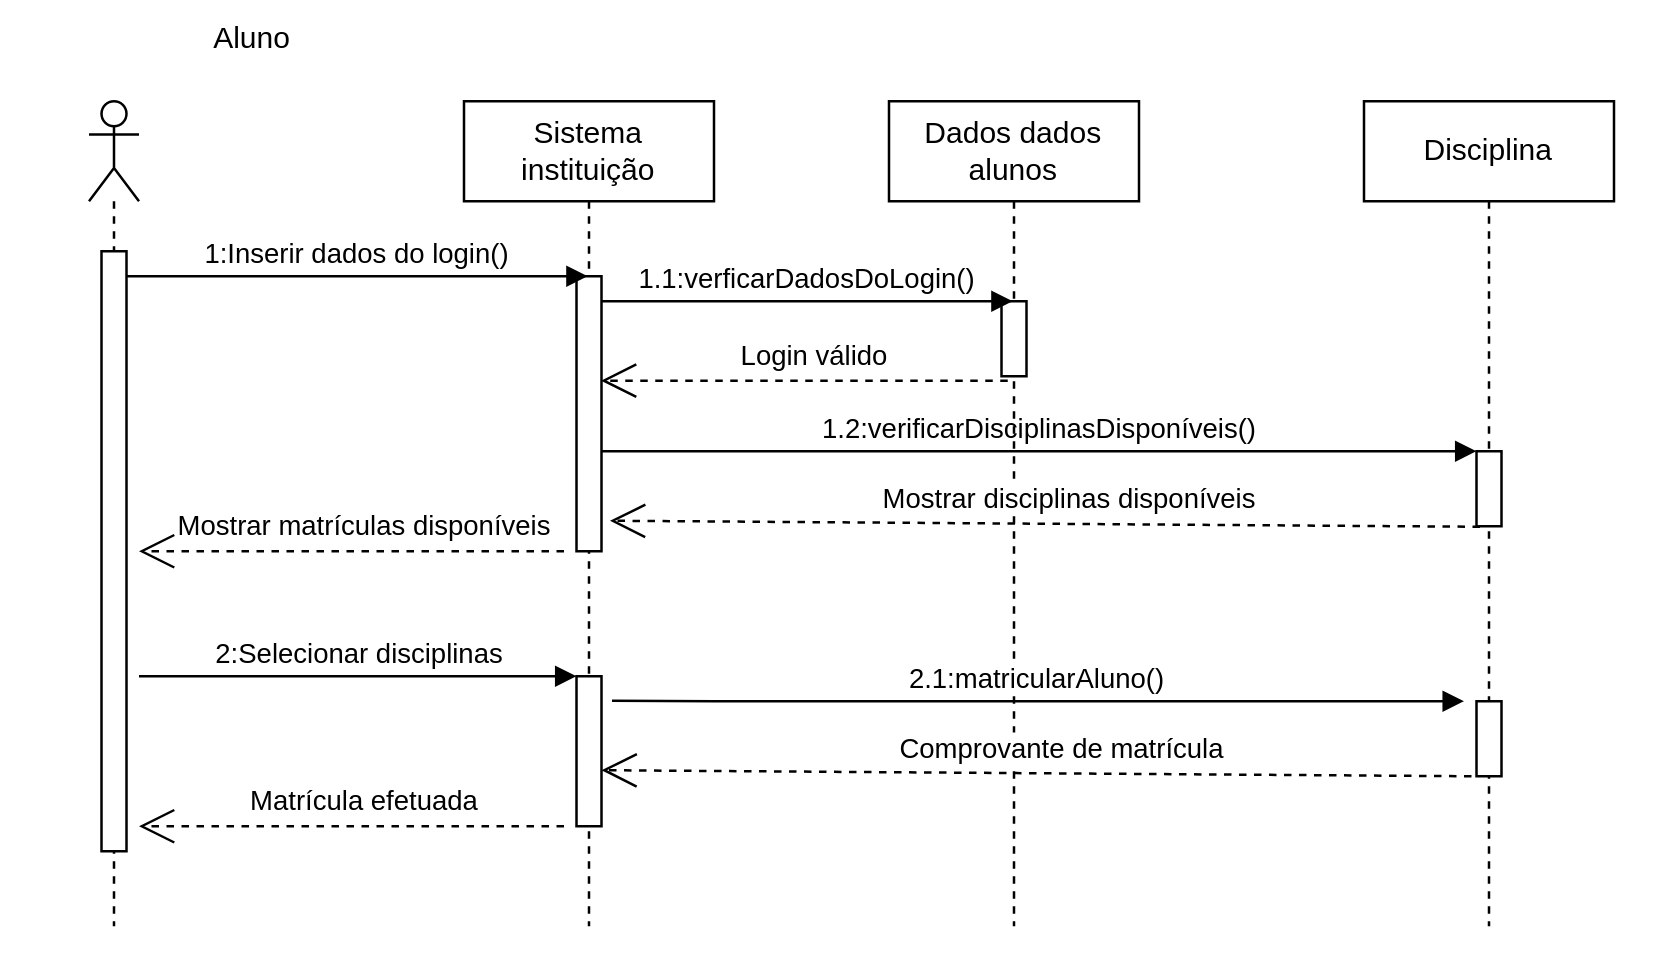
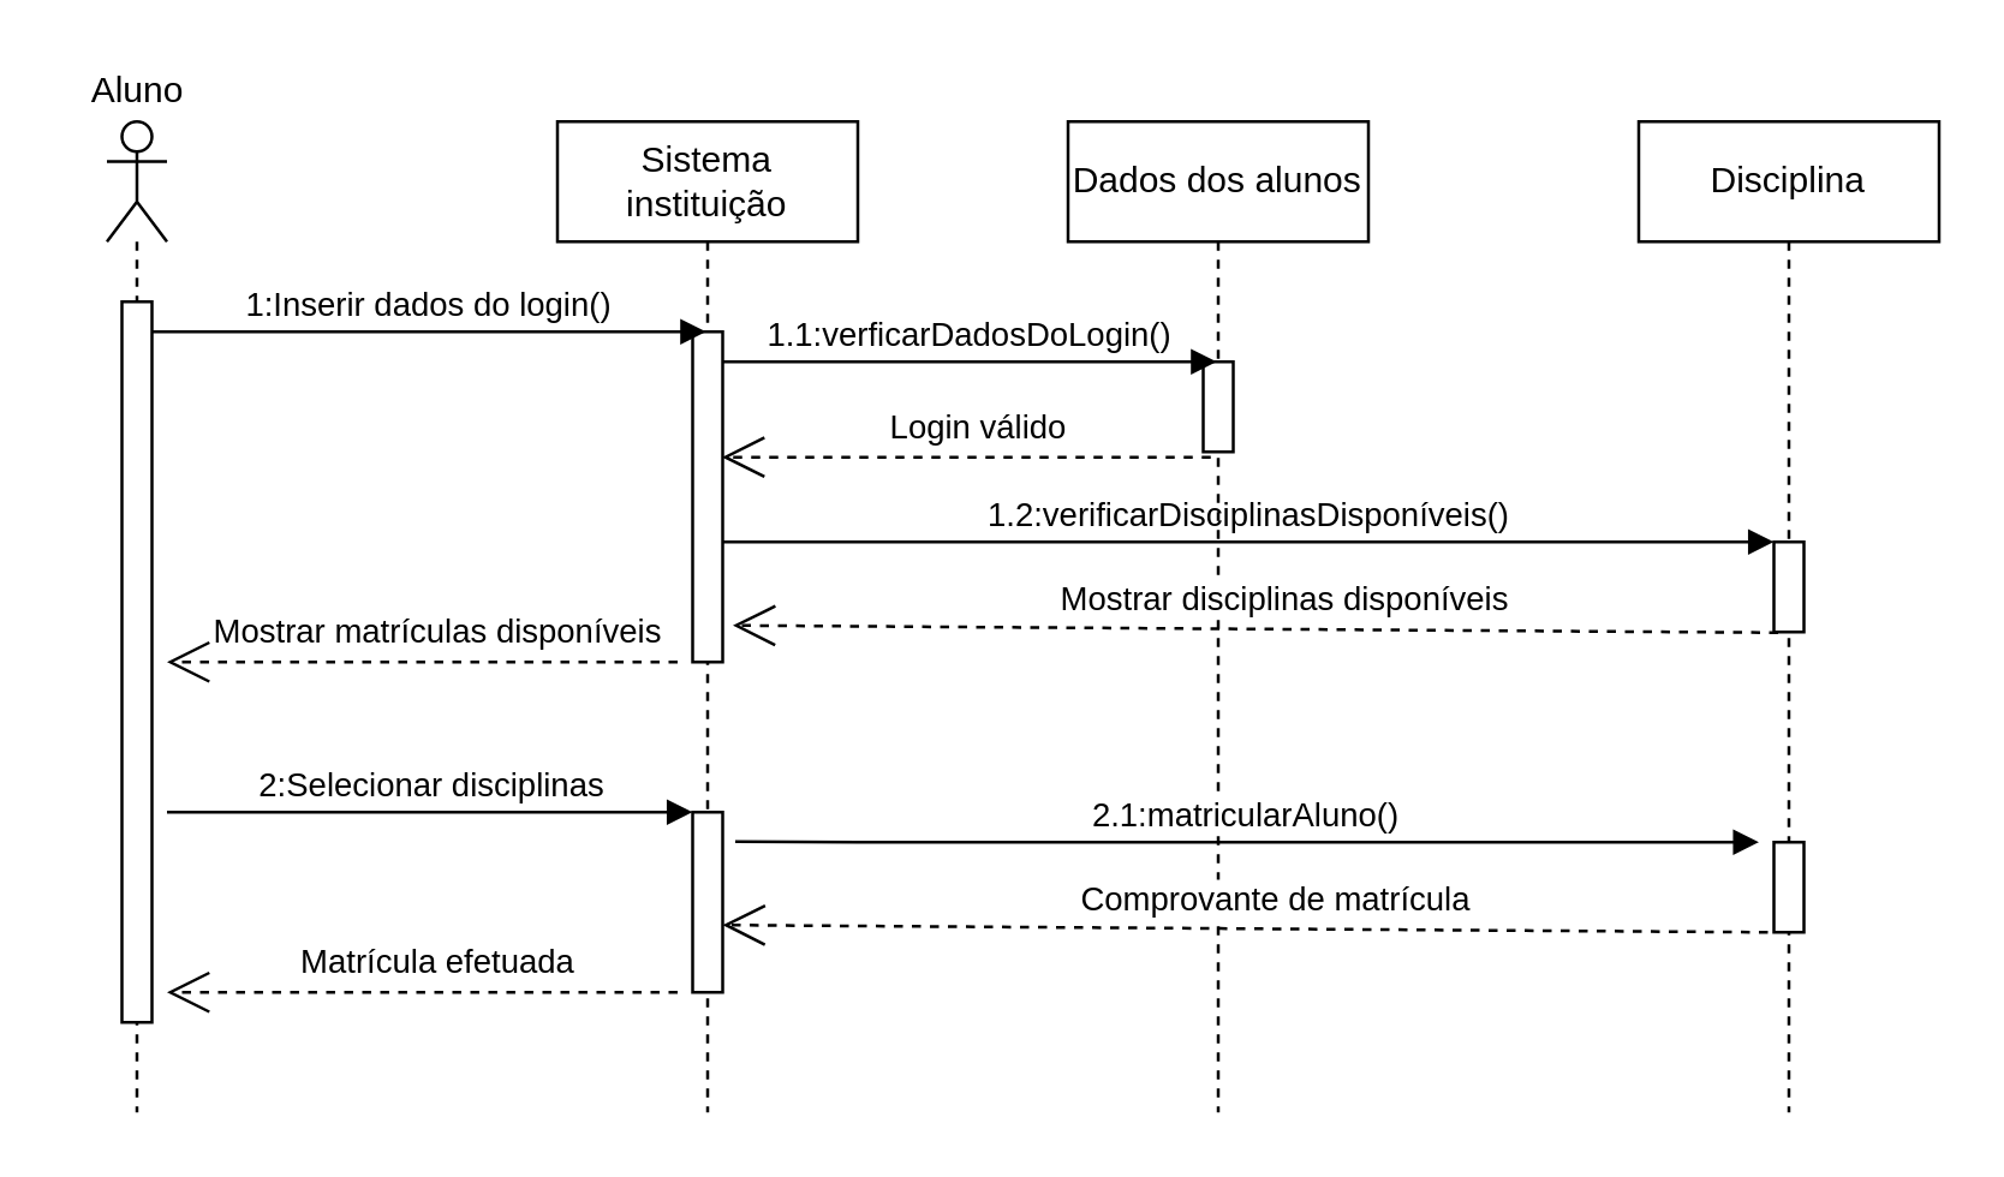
- <mxCell id="8" value="Aluno" style="text;html=1;align=center;verticalAlign=middle;resizable=0;points=[];autosize=1;strokeColor=none;fillColor=none;" vertex="1" parent="1"><mxGeometry x="75" y="5" width="50" height="20" as="geometry" /></mxCell>
+ <mxCell id="8" value="Aluno" style="text;html=1;align=center;verticalAlign=middle;resizable=0;points=[];autosize=1;strokeColor=none;fillColor=none;" vertex="1" parent="1"><mxGeometry x="20" y="20" width="50" height="20" as="geometry" /></mxCell>
- <mxCell id="10" value="Dados dados alunos" style="shape=umlLifeline;perimeter=lifelinePerimeter;whiteSpace=wrap;html=1;container=1;collapsible=0;recursiveResize=0;outlineConnect=0;" vertex="1" parent="1"><mxGeometry x="355" y="40" width="100" height="330" as="geometry" /></mxCell>
+ <mxCell id="10" value="Dados dos alunos" style="shape=umlLifeline;perimeter=lifelinePerimeter;whiteSpace=wrap;html=1;container=1;collapsible=0;recursiveResize=0;outlineConnect=0;" vertex="1" parent="1"><mxGeometry x="355" y="40" width="100" height="330" as="geometry" /></mxCell>
